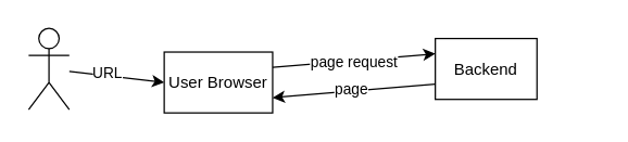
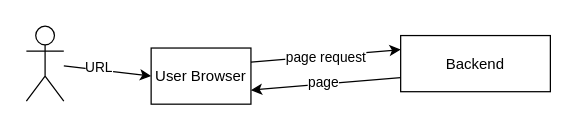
- <mxCell id="2" value="Backend" style="rounded=0;whiteSpace=wrap;html=1;" vertex="1" parent="1"><mxGeometry x="320" y="28" width="75" height="45" as="geometry" /></mxCell>
+ <mxCell id="2" value="Backend" style="rounded=0;whiteSpace=wrap;html=1;" vertex="1" parent="1"><mxGeometry x="320" y="28" width="120" height="45" as="geometry" /></mxCell>
